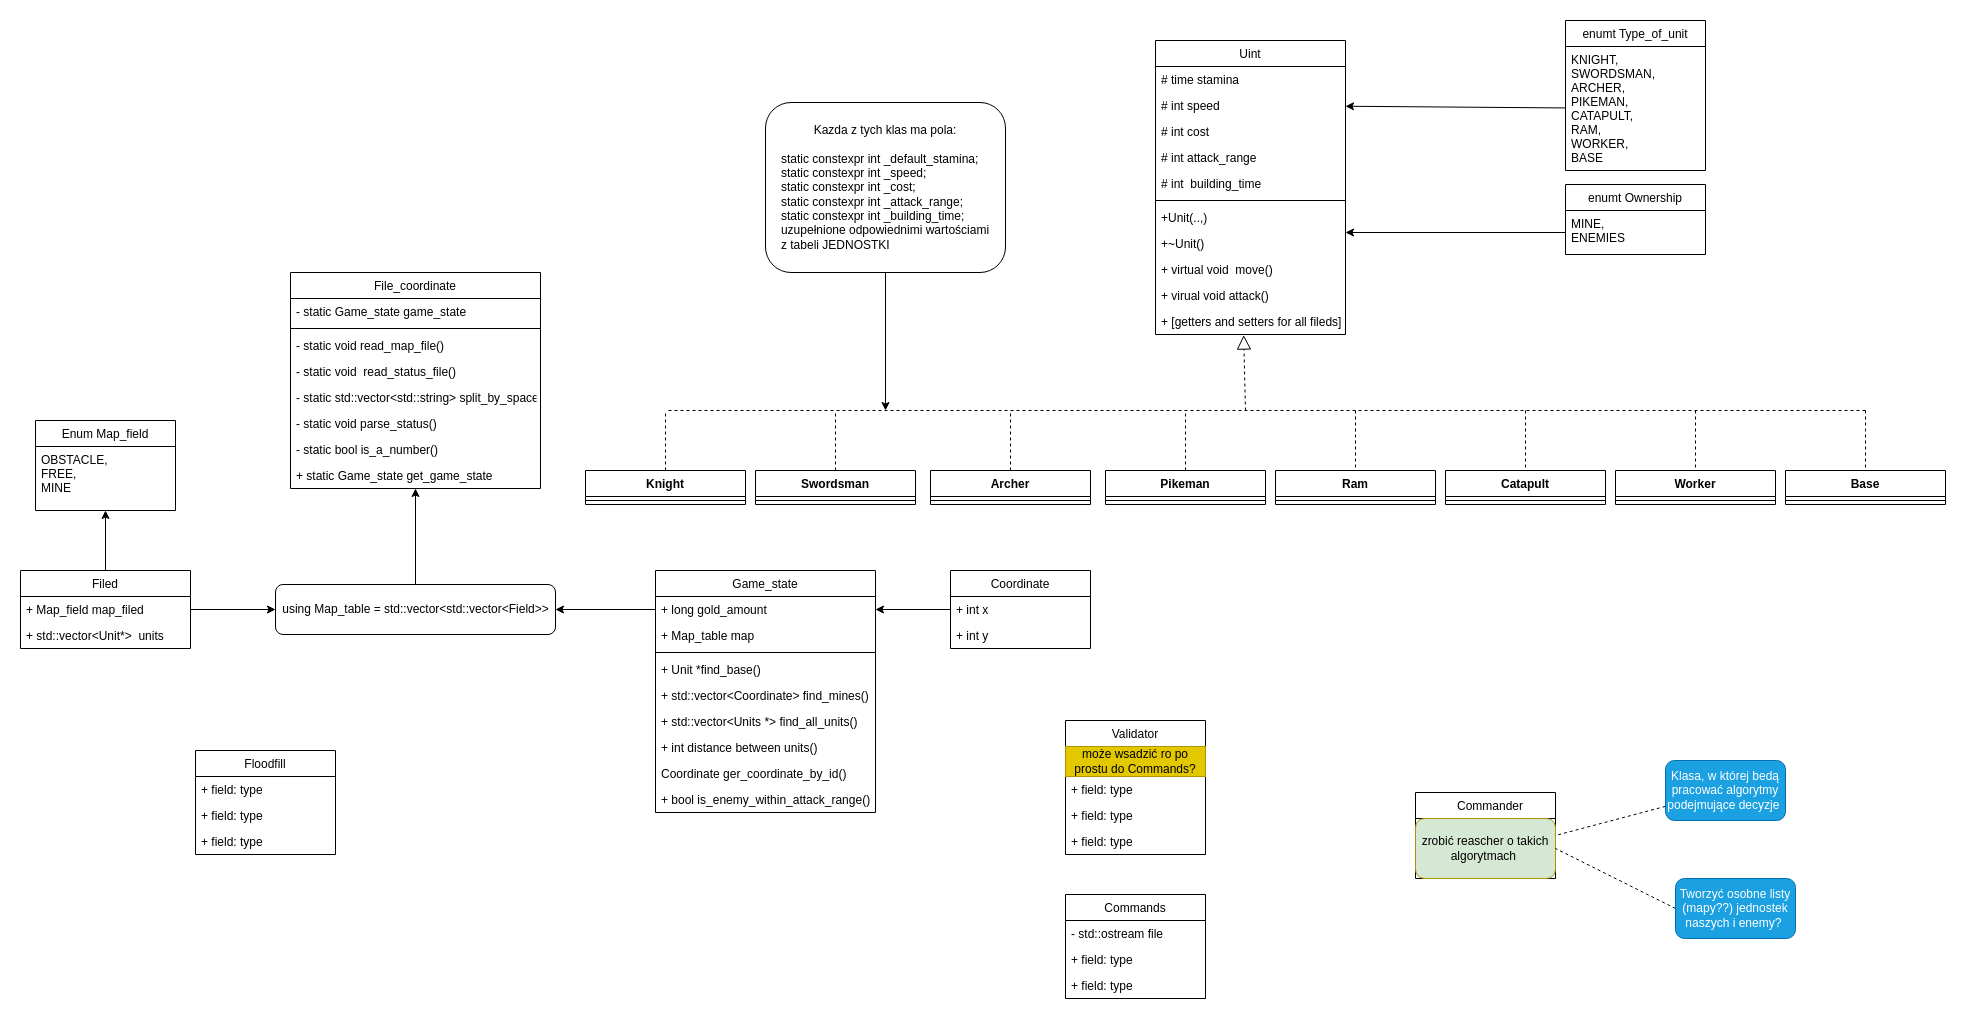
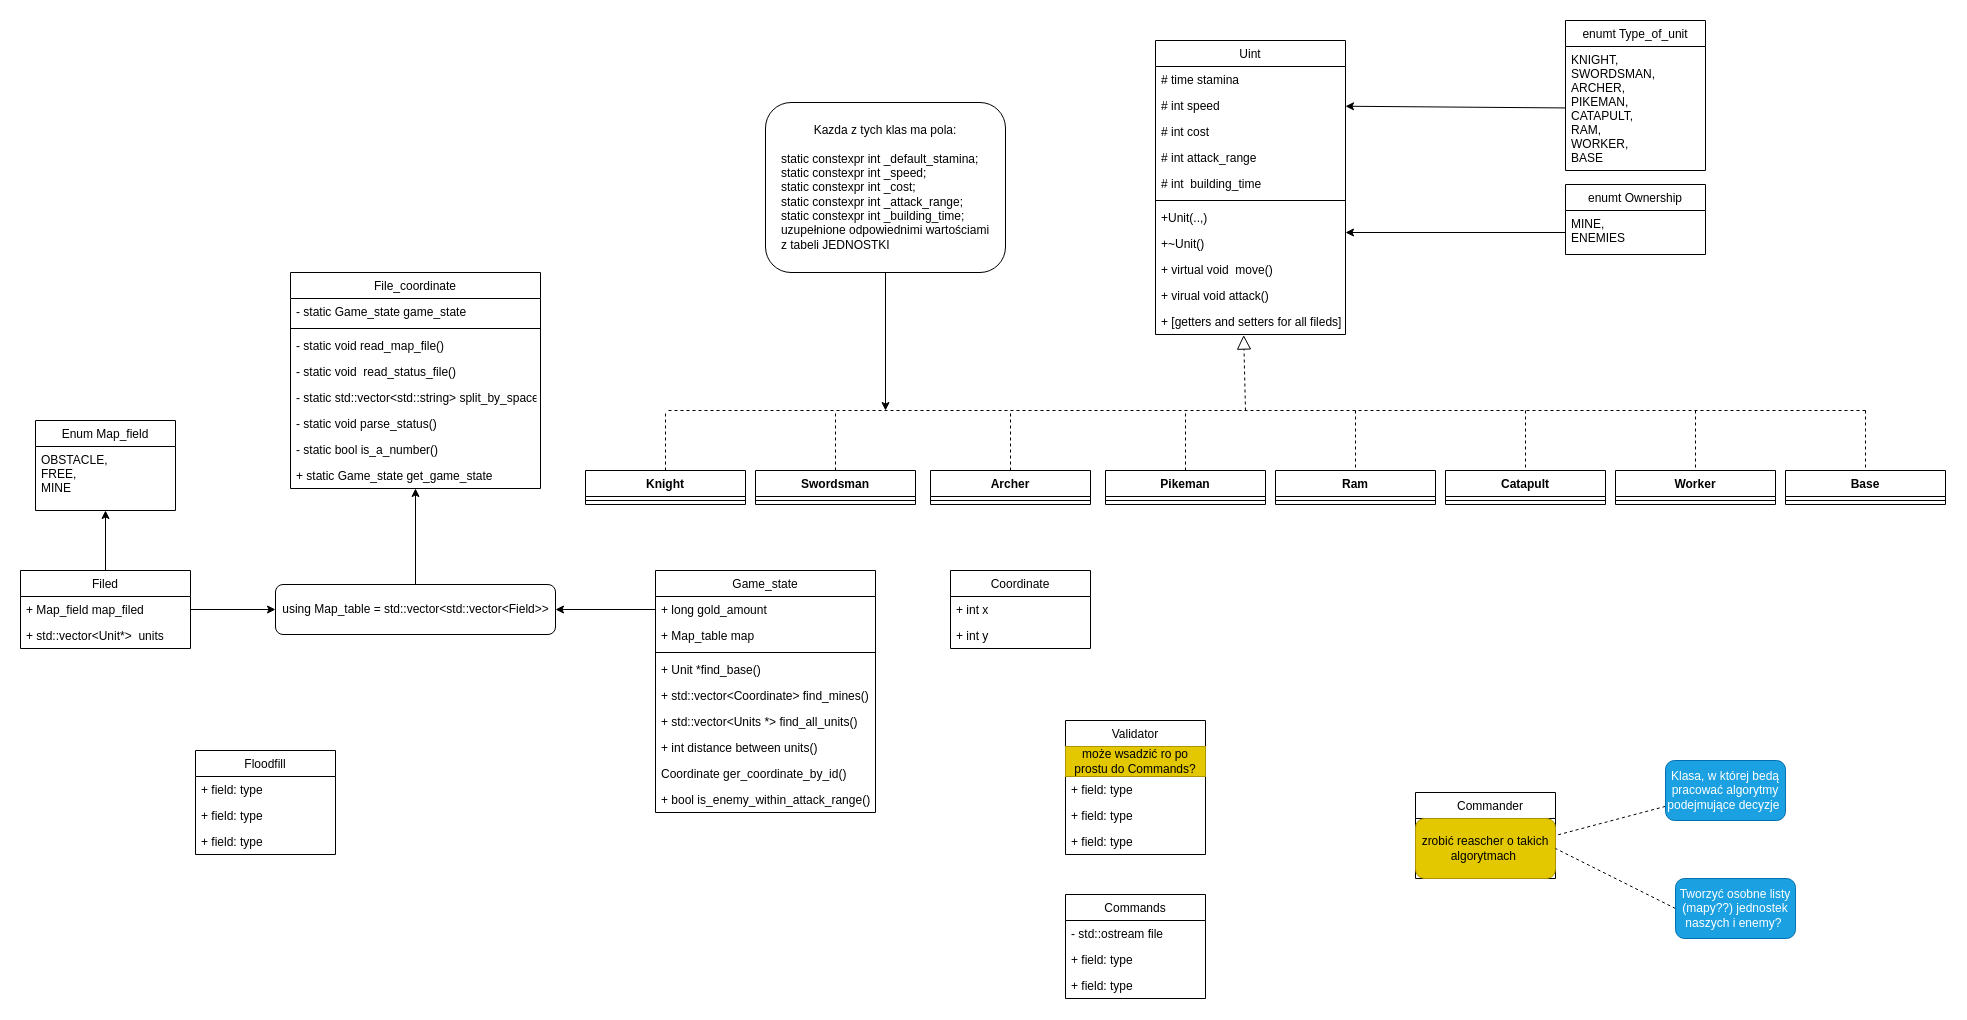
- <mxCell id="96" style="edgeStyle=none;html=1;exitX=0;exitY=0.5;exitDx=0;exitDy=0;" parent="1" source="94" target="78" edge="1"><mxGeometry relative="1" as="geometry" /></mxCell>
- <mxCell id="49" value="zrobić reascher o takich algorytmach&amp;nbsp;" style="rounded=1;whiteSpace=wrap;html=1;strokeColor=#B09500;fillColor=#d5e8d4;fontColor=#000000;" parent="48" vertex="1"><mxGeometry y="26" width="140" height="60" as="geometry" /></mxCell>
+ <mxCell id="49" value="zrobić reascher o takich algorytmach&amp;nbsp;" style="rounded=1;whiteSpace=wrap;html=1;strokeColor=#B09500;fillColor=#e3c800;fontColor=#000000;" parent="48" vertex="1"><mxGeometry y="26" width="140" height="60" as="geometry" /></mxCell>
